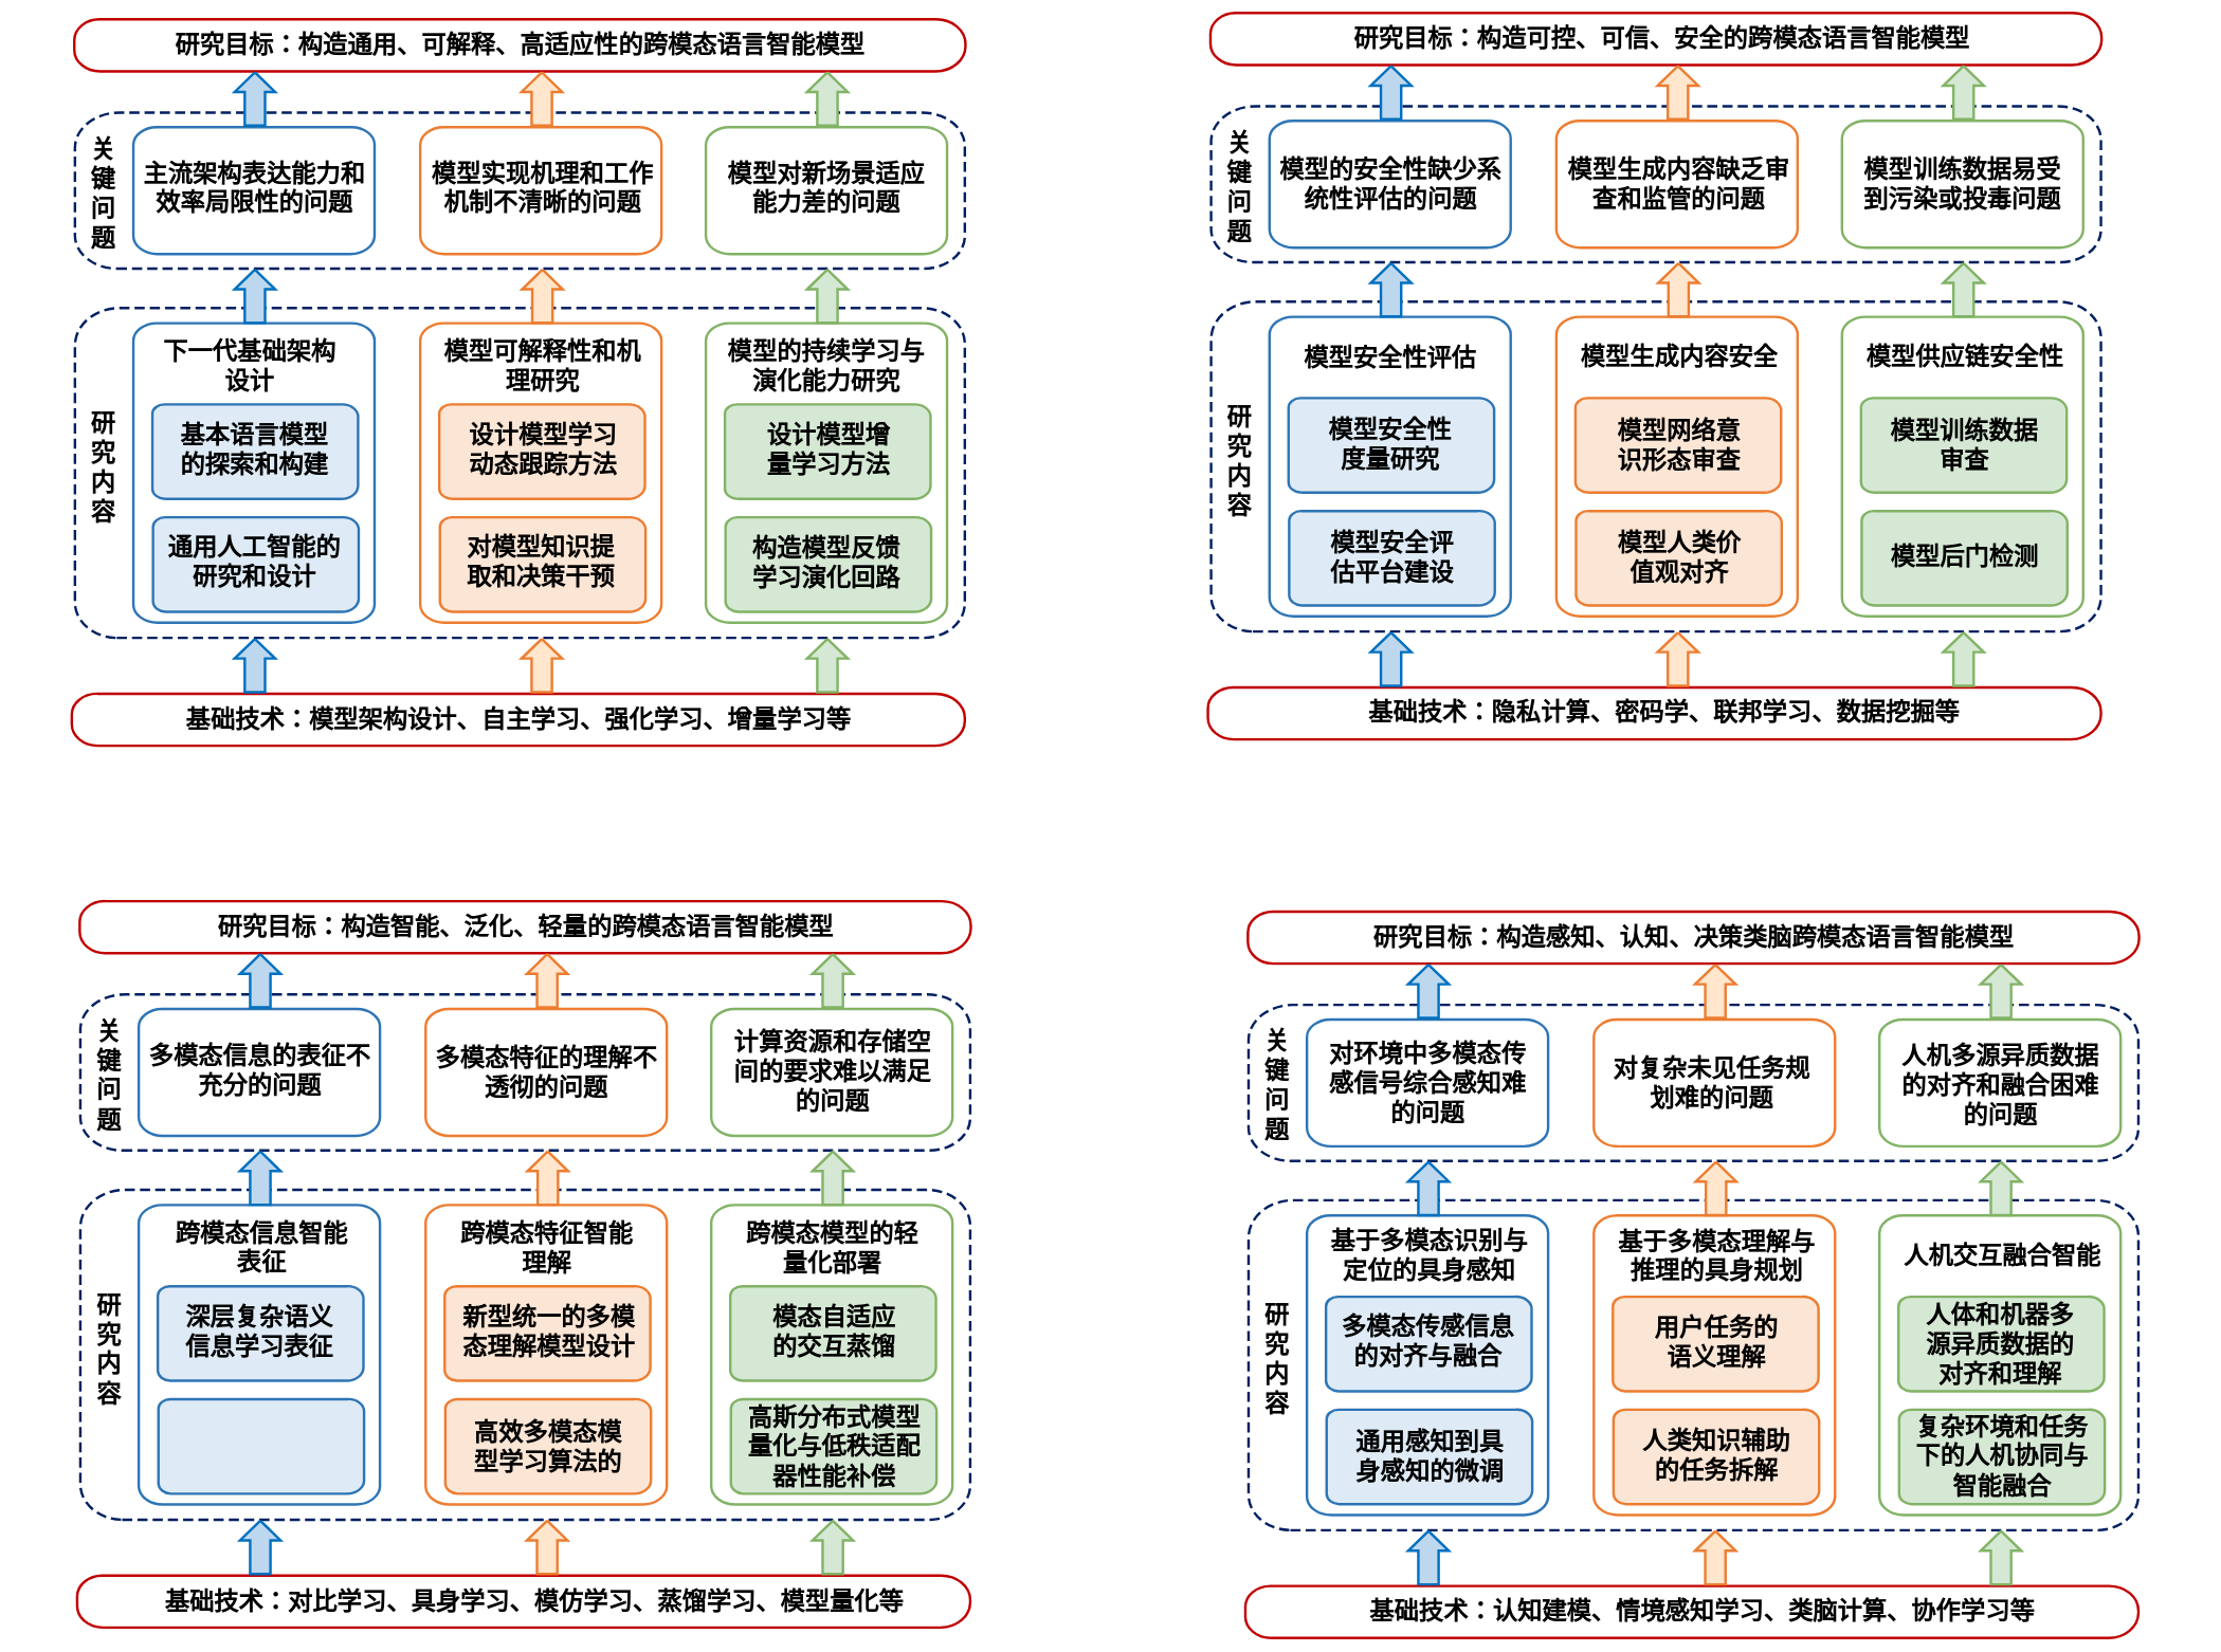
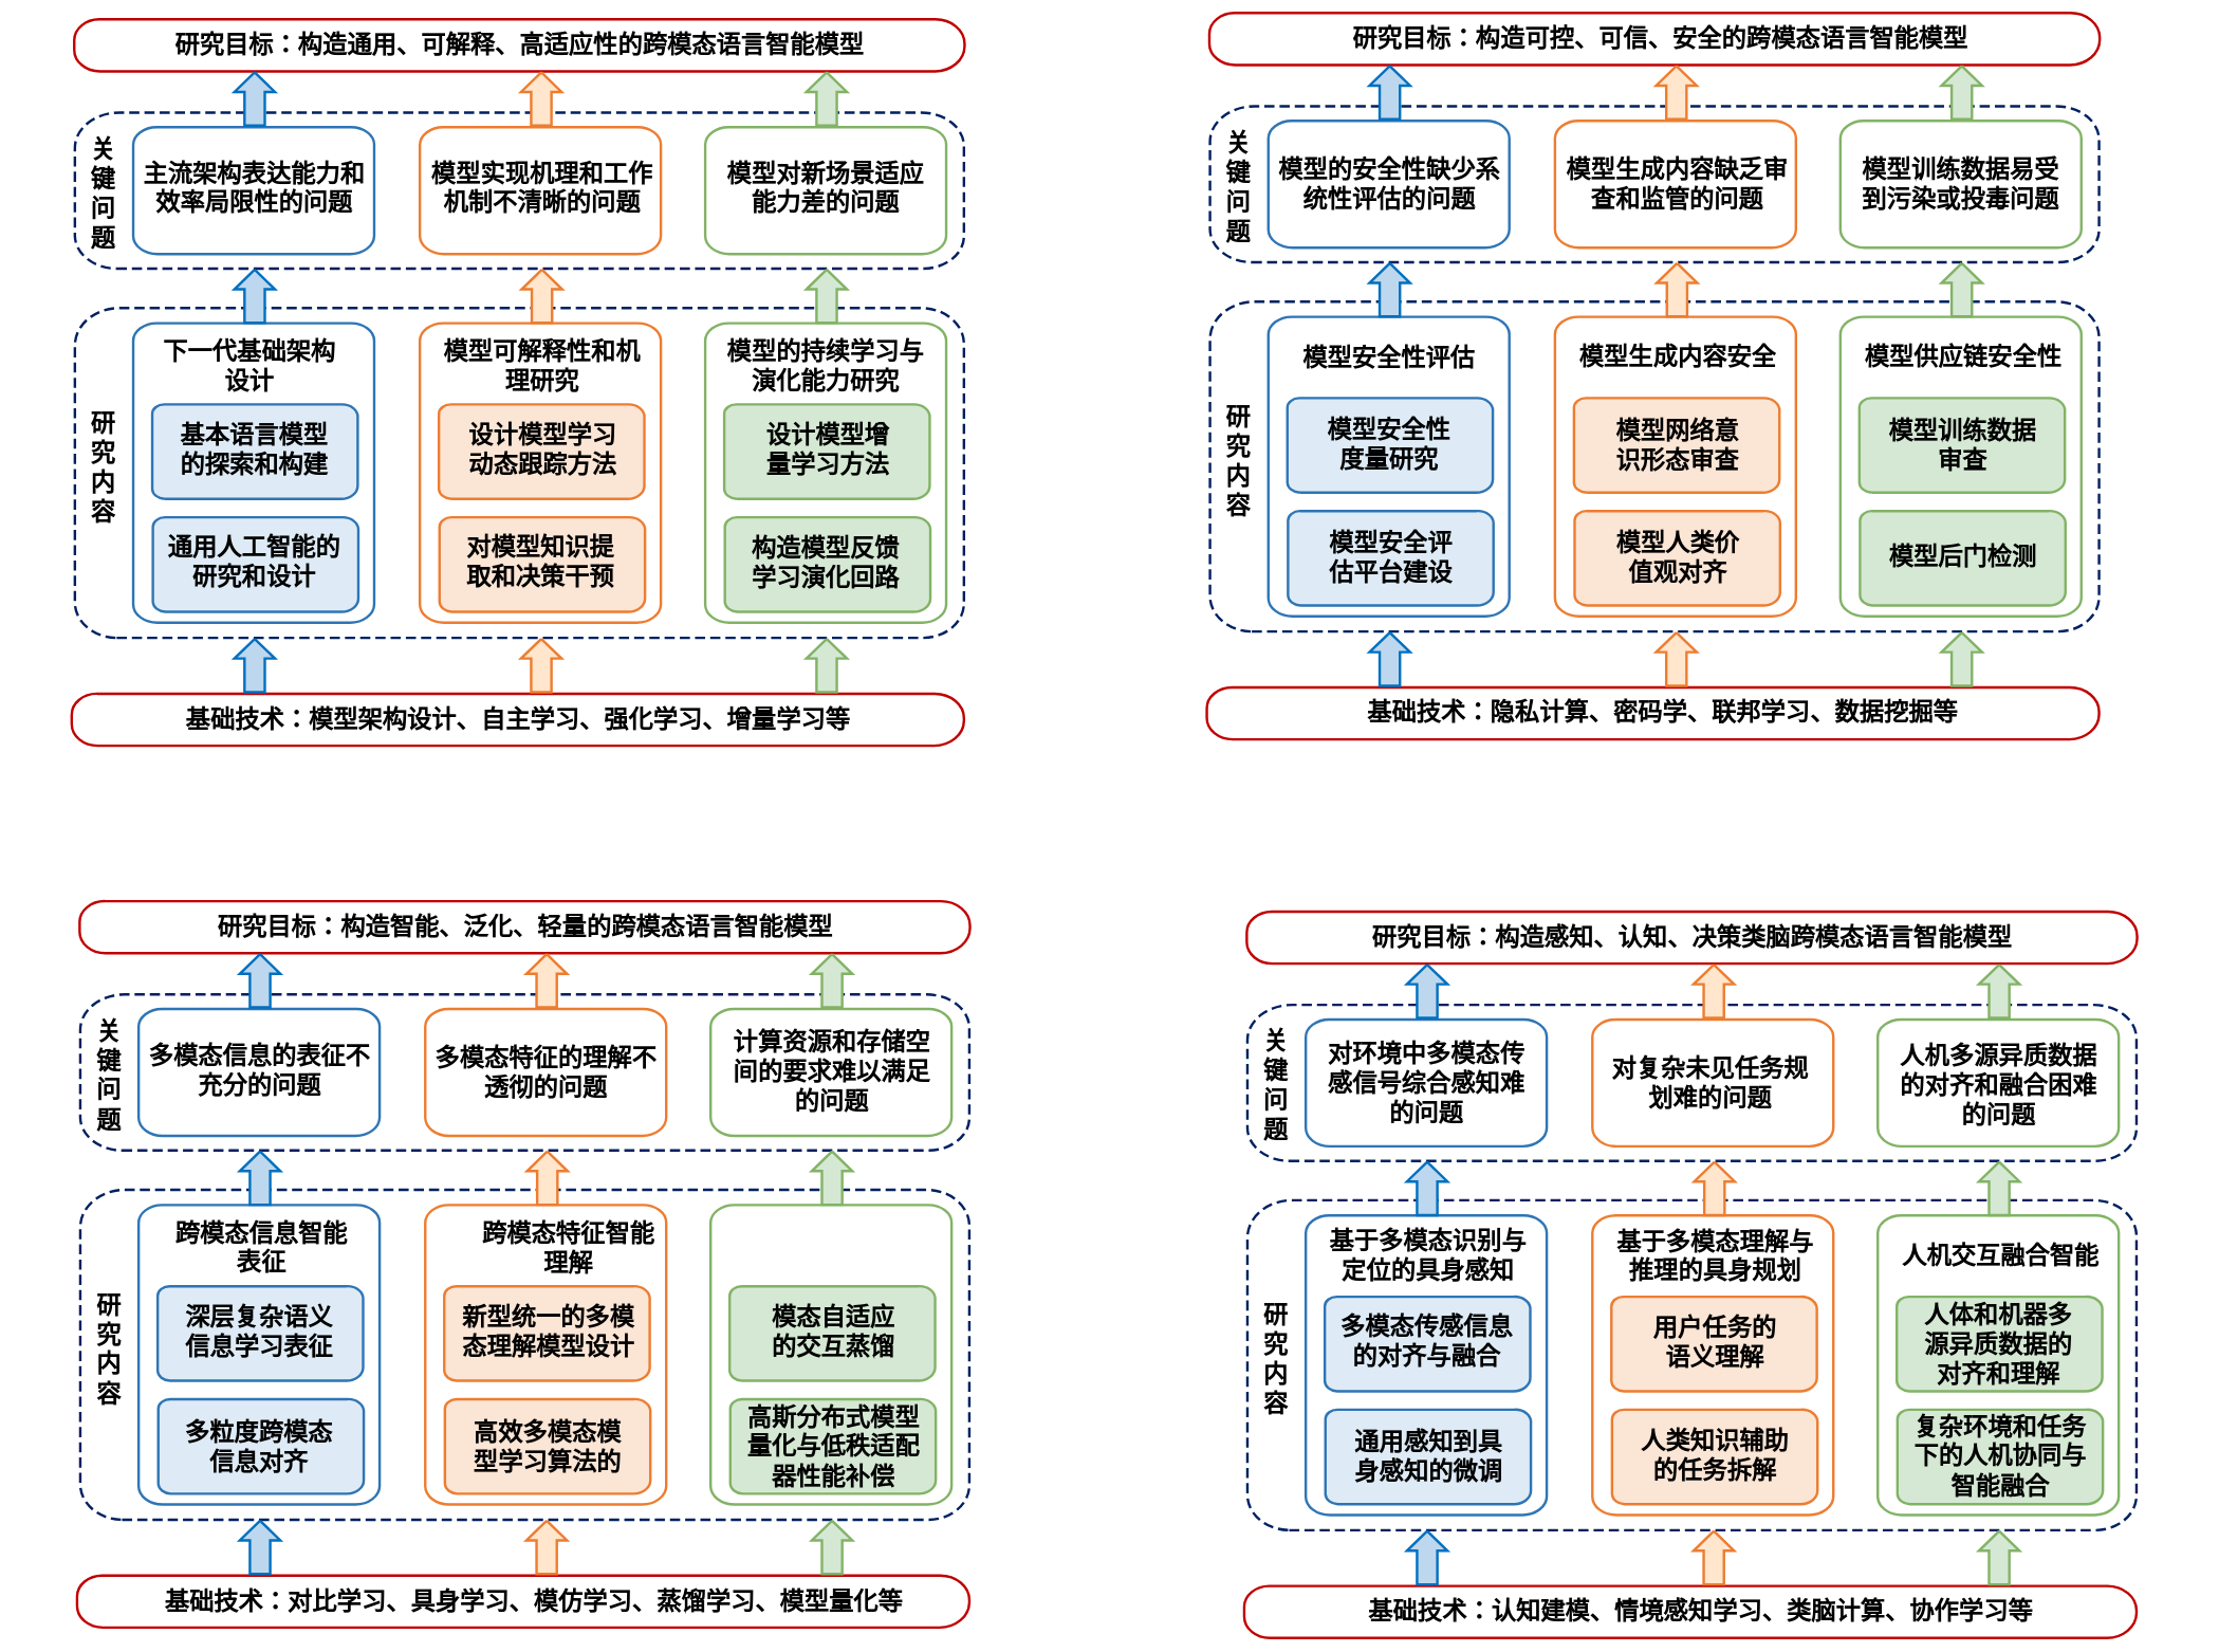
- <mxCell id="59" value="&lt;div style=&quot;&quot;&gt;&lt;font style=&quot;color: rgb(0, 0, 0); direction: ltr; letter-spacing: 0px; line-height: 120%; opacity: 1; font-size: 38.8px;&quot;&gt;跨模态特征智能理解&lt;/font&gt;&lt;/div&gt;" style="verticalAlign=middle;align=center;overflow=width;vsdxID=5;fillColor=none;gradientColor=none;shape=stencil(nZBLDoAgDERP0z3SIyjew0SURgSD+Lu9kMZoXLhwN9O+tukAlrNpJg1SzDH4QW/URgNYgZTkjA4UkwJUgGXng+6DX1zLfmoymdXo17xh5zmRJ6Q42BWCfc2oJfdAr+Yv+AP9Cb7OJ3H/2JG1HNGz/84klThPVCc=);strokeColor=none;spacingTop=-3;spacingBottom=-3;spacingLeft=-3;spacingRight=-3;points=[];labelBackgroundColor=none;rounded=0;html=1;whiteSpace=wrap;fontStyle=1;fontFamily=黑体;" vertex="1" parent="1"><mxGeometry x="719.5" y="1920" width="280" height="93" as="geometry" /></mxCell>
+ <mxCell id="59" value="&lt;div style=&quot;&quot;&gt;&lt;font style=&quot;color: rgb(0, 0, 0); direction: ltr; letter-spacing: 0px; line-height: 120%; opacity: 1; font-size: 38.8px;&quot;&gt;跨模态特征智能理解&lt;/font&gt;&lt;/div&gt;" style="verticalAlign=middle;align=center;overflow=width;vsdxID=5;fillColor=none;gradientColor=none;shape=stencil(nZBLDoAgDERP0z3SIyjew0SURgSD+Lu9kMZoXLhwN9O+tukAlrNpJg1SzDH4QW/URgNYgZTkjA4UkwJUgGXng+6DX1zLfmoymdXo17xh5zmRJ6Q42BWCfc2oJfdAr+Yv+AP9Cb7OJ3H/2JG1HNGz/84klThPVCc=);strokeColor=none;spacingTop=-3;spacingBottom=-3;spacingLeft=-3;spacingRight=-3;points=[];labelBackgroundColor=none;rounded=0;html=1;whiteSpace=wrap;fontStyle=1;fontFamily=黑体;" vertex="1" parent="1"><mxGeometry x="754.5" y="1920" width="280" height="93" as="geometry" /></mxCell>
- <mxCell id="60" value="&lt;div style=&quot;&quot;&gt;&lt;font style=&quot;color: rgb(0, 0, 0); direction: ltr; letter-spacing: 0px; line-height: 120%; opacity: 1; font-size: 38.8px;&quot;&gt;跨模态模型的轻量化部署&lt;/font&gt;&lt;/div&gt;" style="verticalAlign=middle;align=center;overflow=width;vsdxID=6;fillColor=none;gradientColor=none;shape=stencil(nZBLDoAgDERP0z3SIyjew0SURgSD+Lu9kMZoXLhwN9O+tukAlrNpJg1SzDH4QW/URgNYgZTkjA4UkwJUgGXng+6DX1zLfmoymdXo17xh5zmRJ6Q42BWCfc2oJfdAr+Yv+AP9Cb7OJ3H/2JG1HNGz/84klThPVCc=);strokeColor=none;spacingTop=-3;spacingBottom=-3;spacingLeft=-3;spacingRight=-3;points=[];labelBackgroundColor=none;rounded=0;html=1;whiteSpace=wrap;fontStyle=1;fontFamily=黑体;" vertex="1" parent="1"><mxGeometry x="1156.5" y="1920" width="306" height="93" as="geometry" /></mxCell>
+ <mxCell id="74" value="&lt;div style=&quot;&quot;&gt;&lt;font face=&quot;宋体&quot; style=&quot;color: rgb(0, 0, 0); direction: ltr; letter-spacing: 0px; line-height: 120%; opacity: 1; font-size: 38.8px;&quot;&gt;多粒度跨模态信息对齐&lt;/font&gt;&lt;/div&gt;" style="verticalAlign=middle;align=center;overflow=width;vsdxID=22;fillColor=none;gradientColor=none;shape=stencil(nZBLDoAgDERP0z3SIyjew0SURgSD+Lu9kMZoXLhwN9O+tukAlrNpJg1SzDH4QW/URgNYgZTkjA4UkwJUgGXng+6DX1zLfmoymdXo17xh5zmRJ6Q42BWCfc2oJfdAr+Yv+AP9Cb7OJ3H/2JG1HNGz/84klThPVCc=);strokeColor=none;spacingTop=-3;spacingBottom=-3;spacingLeft=-3;spacingRight=-3;points=[];labelBackgroundColor=none;rounded=0;html=1;whiteSpace=wrap;fontStyle=1" vertex="1" parent="1"><mxGeometry x="289.38" y="2228.5" width="236.25" height="102" as="geometry" /></mxCell>
